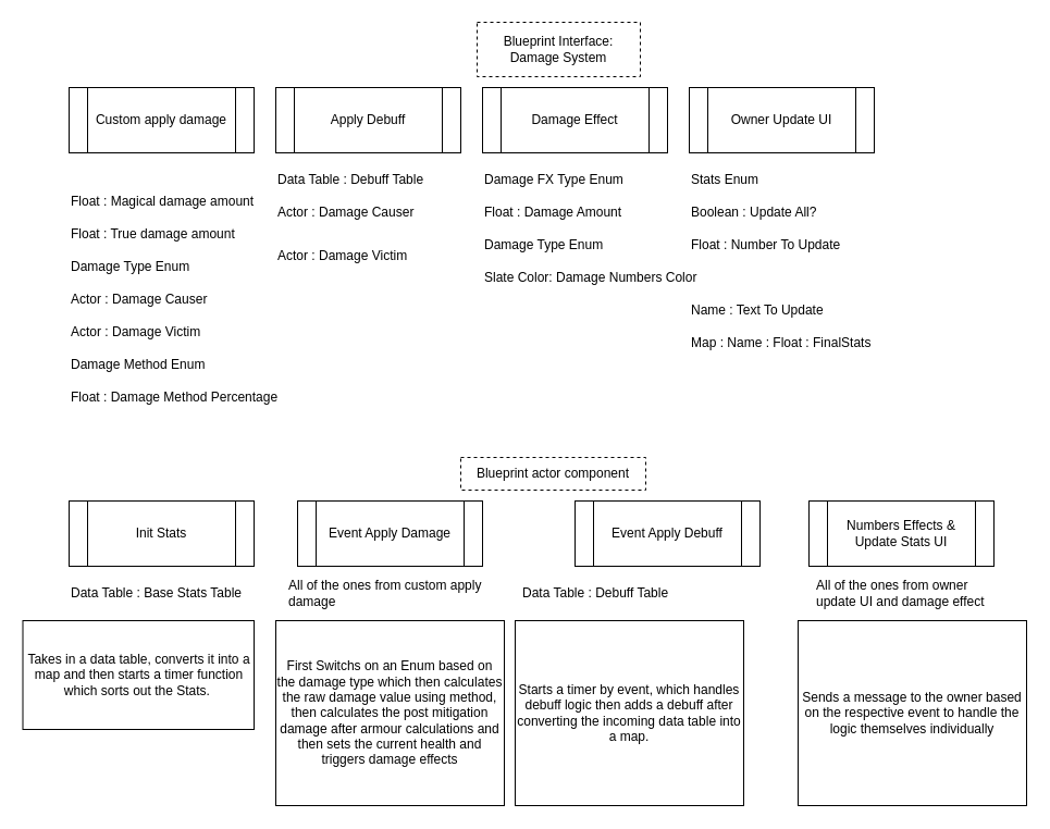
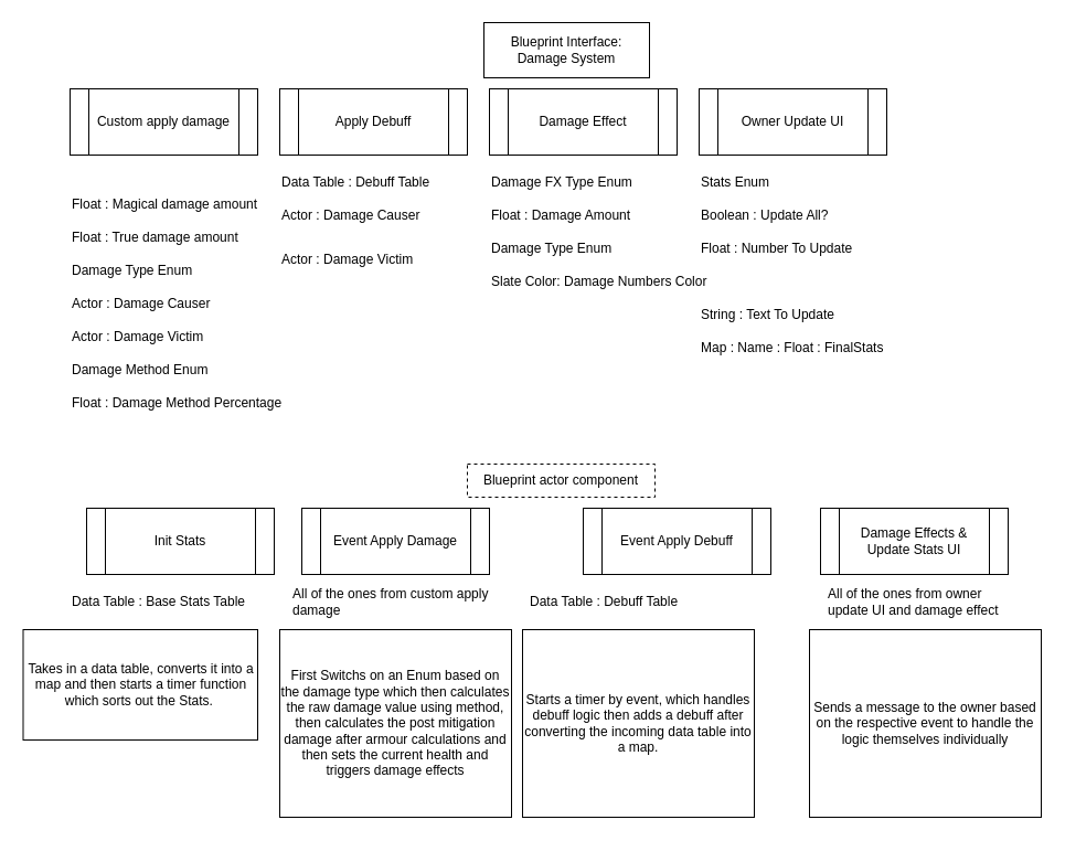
- <mxCell id="2" value="Blueprint Interface: Damage System" style="rounded=0;whiteSpace=wrap;html=1;dashed=1;" vertex="1" parent="1"><mxGeometry x="438" y="20" width="150" height="50" as="geometry" /></mxCell>
+ <mxCell id="2" value="Blueprint Interface: Damage System" style="rounded=0;whiteSpace=wrap;html=1;" vertex="1" parent="1"><mxGeometry x="438" y="20" width="150" height="50" as="geometry" /></mxCell>
- <mxCell id="25" value="Name : Text To Update" style="text;html=1;align=left;verticalAlign=middle;whiteSpace=wrap;rounded=0;" vertex="1" parent="1"><mxGeometry x="633" y="270" width="180" height="30" as="geometry" /></mxCell>
+ <mxCell id="25" value="String : Text To Update" style="text;html=1;align=left;verticalAlign=middle;whiteSpace=wrap;rounded=0;" vertex="1" parent="1"><mxGeometry x="633" y="270" width="180" height="30" as="geometry" /></mxCell>
- <mxCell id="27" value="Init Stats" style="shape=process;whiteSpace=wrap;html=1;backgroundOutline=1;" vertex="1" parent="1"><mxGeometry x="63" y="460" width="170" height="60" as="geometry" /></mxCell>
+ <mxCell id="27" value="Init Stats" style="shape=process;whiteSpace=wrap;html=1;backgroundOutline=1;" vertex="1" parent="1"><mxGeometry x="78" y="460" width="170" height="60" as="geometry" /></mxCell>
- <mxCell id="34" value="Numbers Effects &amp;amp; Update Stats UI" style="shape=process;whiteSpace=wrap;html=1;backgroundOutline=1;" vertex="1" parent="1"><mxGeometry x="743" y="460" width="170" height="60" as="geometry" /></mxCell>
+ <mxCell id="34" value="Damage Effects &amp;amp; Update Stats UI" style="shape=process;whiteSpace=wrap;html=1;backgroundOutline=1;" vertex="1" parent="1"><mxGeometry x="743" y="460" width="170" height="60" as="geometry" /></mxCell>
